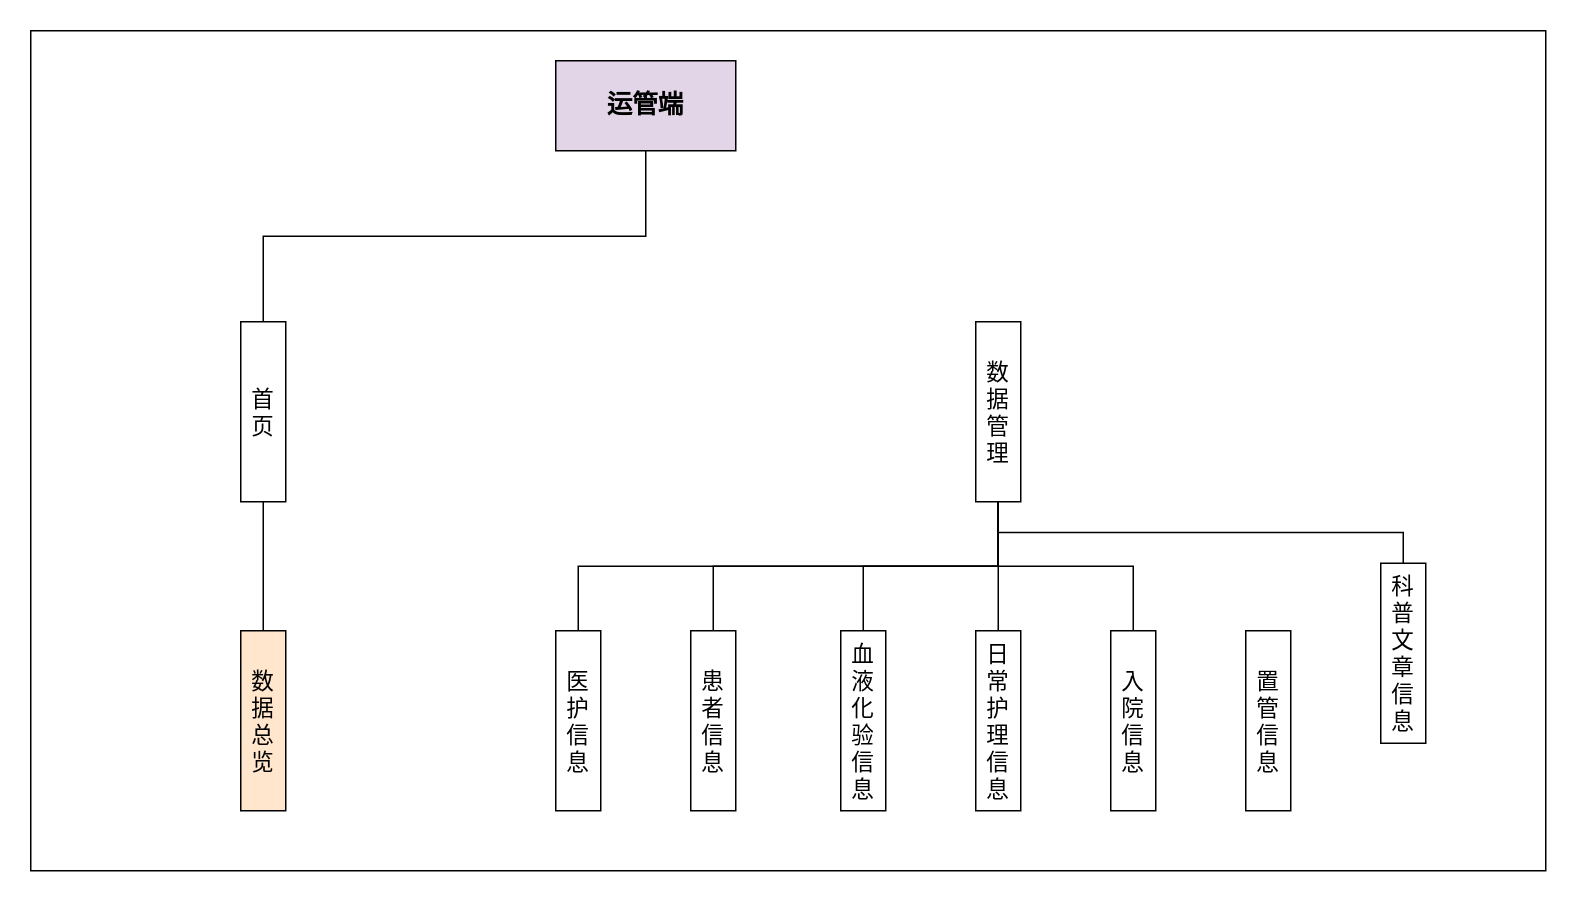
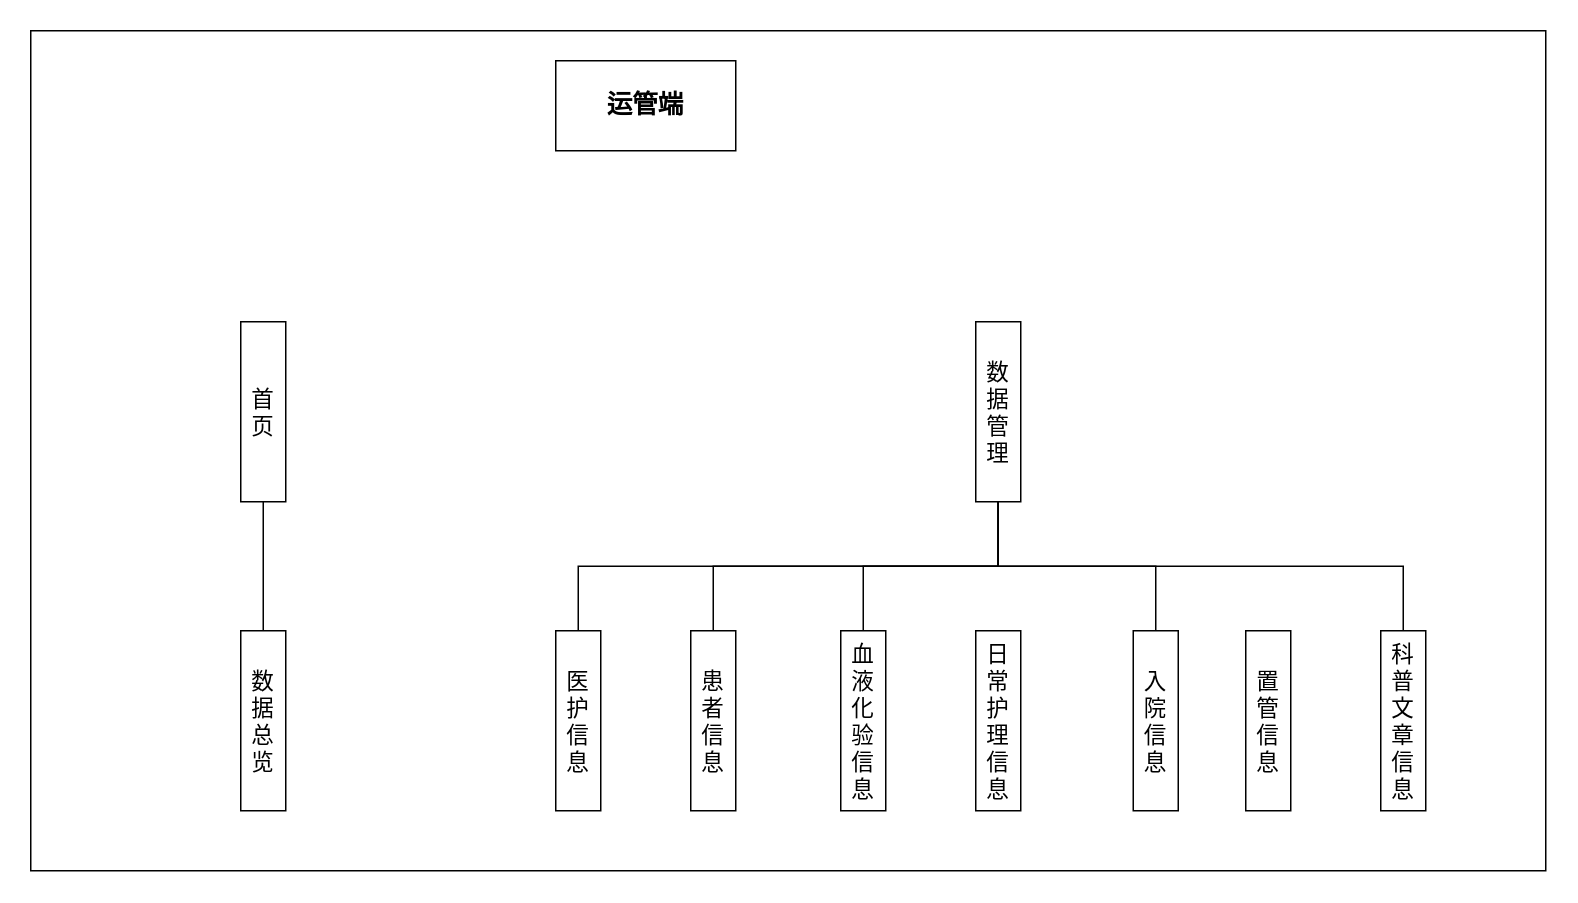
- <mxCell id="4" value="&lt;font style=&quot;font-size: 17px;&quot;&gt;&lt;b&gt;运管端&lt;/b&gt;&lt;/font&gt;" style="rounded=0;whiteSpace=wrap;html=1;fillColor=#e1d5e7;" parent="1" vertex="1"><mxGeometry x="370" y="40" width="120" height="60" as="geometry" /></mxCell>
+ <mxCell id="4" value="&lt;font style=&quot;font-size: 17px;&quot;&gt;&lt;b&gt;运管端&lt;/b&gt;&lt;/font&gt;" style="rounded=0;whiteSpace=wrap;html=1;" parent="1" vertex="1"><mxGeometry x="370" y="40" width="120" height="60" as="geometry" /></mxCell>
- <mxCell id="3" style="edgeStyle=orthogonalEdgeStyle;rounded=0;orthogonalLoop=1;jettySize=auto;html=1;exitX=0.5;exitY=1;exitDx=0;exitDy=0;entryX=0.5;entryY=0;entryDx=0;entryDy=0;endArrow=none;endFill=0;" parent="1" source="4" target="13" edge="1"><mxGeometry relative="1" as="geometry" /></mxCell>
- <mxCell id="7" style="edgeStyle=orthogonalEdgeStyle;rounded=0;orthogonalLoop=1;jettySize=auto;html=1;exitX=0.5;exitY=1;exitDx=0;exitDy=0;entryX=0.5;entryY=0;entryDx=0;entryDy=0;endArrow=none;endFill=0;" parent="1" source="11" target="16" edge="1"><mxGeometry relative="1" as="geometry" /></mxCell>
- <mxCell id="20" value="&lt;span style=&quot;font-size: 15px;&quot;&gt;科普文章信息&lt;/span&gt;" style="rounded=0;whiteSpace=wrap;html=1;" vertex="1" parent="1"><mxGeometry x="920" y="375" width="30" height="120" as="geometry" /></mxCell>
+ <mxCell id="20" value="&lt;span style=&quot;font-size: 15px;&quot;&gt;科普文章信息&lt;/span&gt;" style="rounded=0;whiteSpace=wrap;html=1;" vertex="1" parent="1"><mxGeometry x="920" y="420" width="30" height="120" as="geometry" /></mxCell>
- <mxCell id="17" value="&lt;font style=&quot;font-size: 15px;&quot;&gt;数据总览&lt;/font&gt;" style="rounded=0;whiteSpace=wrap;html=1;fillColor=#ffe6cc;" parent="1" vertex="1"><mxGeometry x="160" y="420" width="30" height="120" as="geometry" /></mxCell>
+ <mxCell id="17" value="&lt;font style=&quot;font-size: 15px;&quot;&gt;数据总览&lt;/font&gt;" style="rounded=0;whiteSpace=wrap;html=1;" parent="1" vertex="1"><mxGeometry x="160" y="420" width="30" height="120" as="geometry" /></mxCell>
- <mxCell id="19" value="&lt;span style=&quot;font-size: 15px;&quot;&gt;入院信息&lt;/span&gt;" style="rounded=0;whiteSpace=wrap;html=1;" vertex="1" parent="1"><mxGeometry x="740" y="420" width="30" height="120" as="geometry" /></mxCell>
+ <mxCell id="19" value="&lt;span style=&quot;font-size: 15px;&quot;&gt;入院信息&lt;/span&gt;" style="rounded=0;whiteSpace=wrap;html=1;" vertex="1" parent="1"><mxGeometry x="755" y="420" width="30" height="120" as="geometry" /></mxCell>
